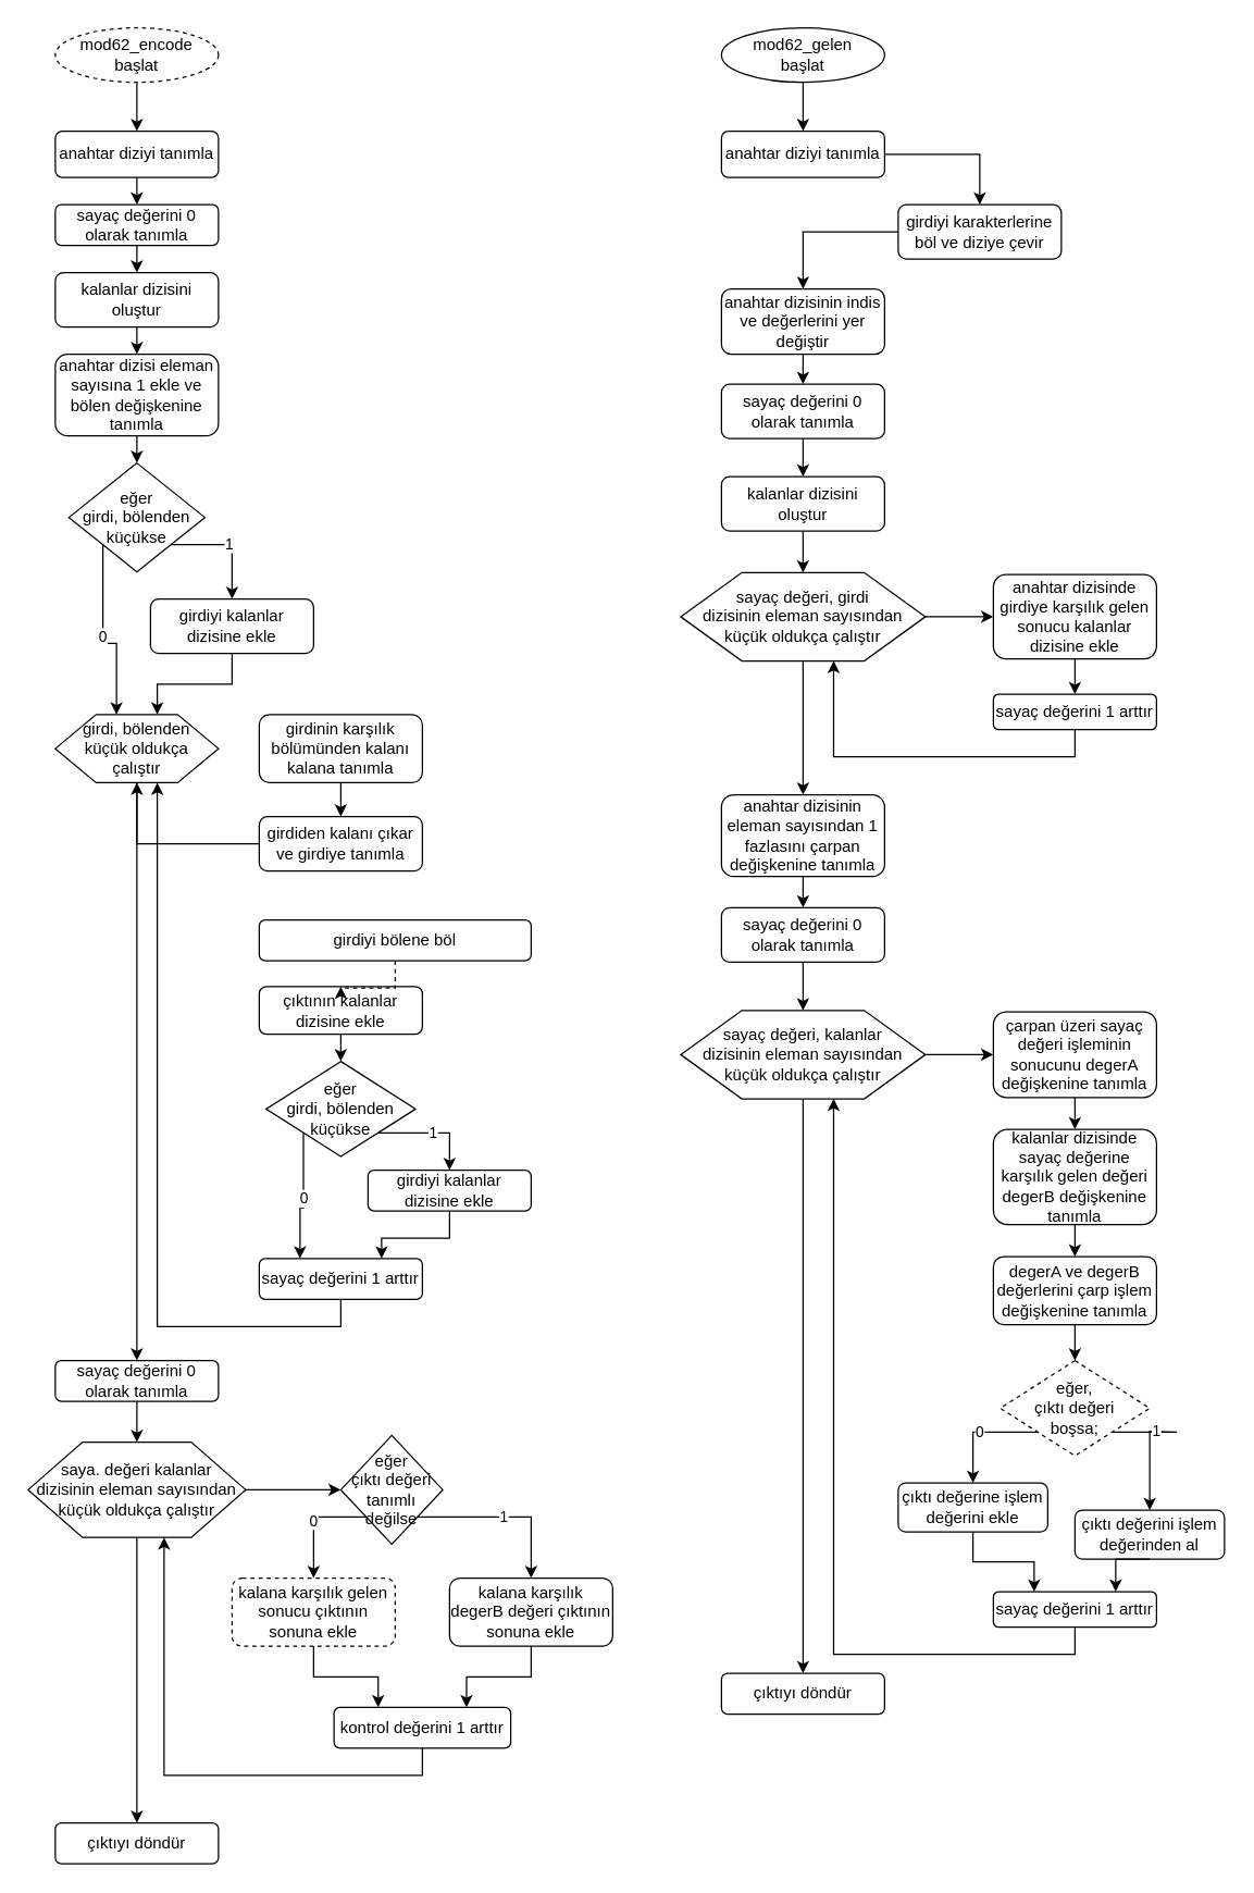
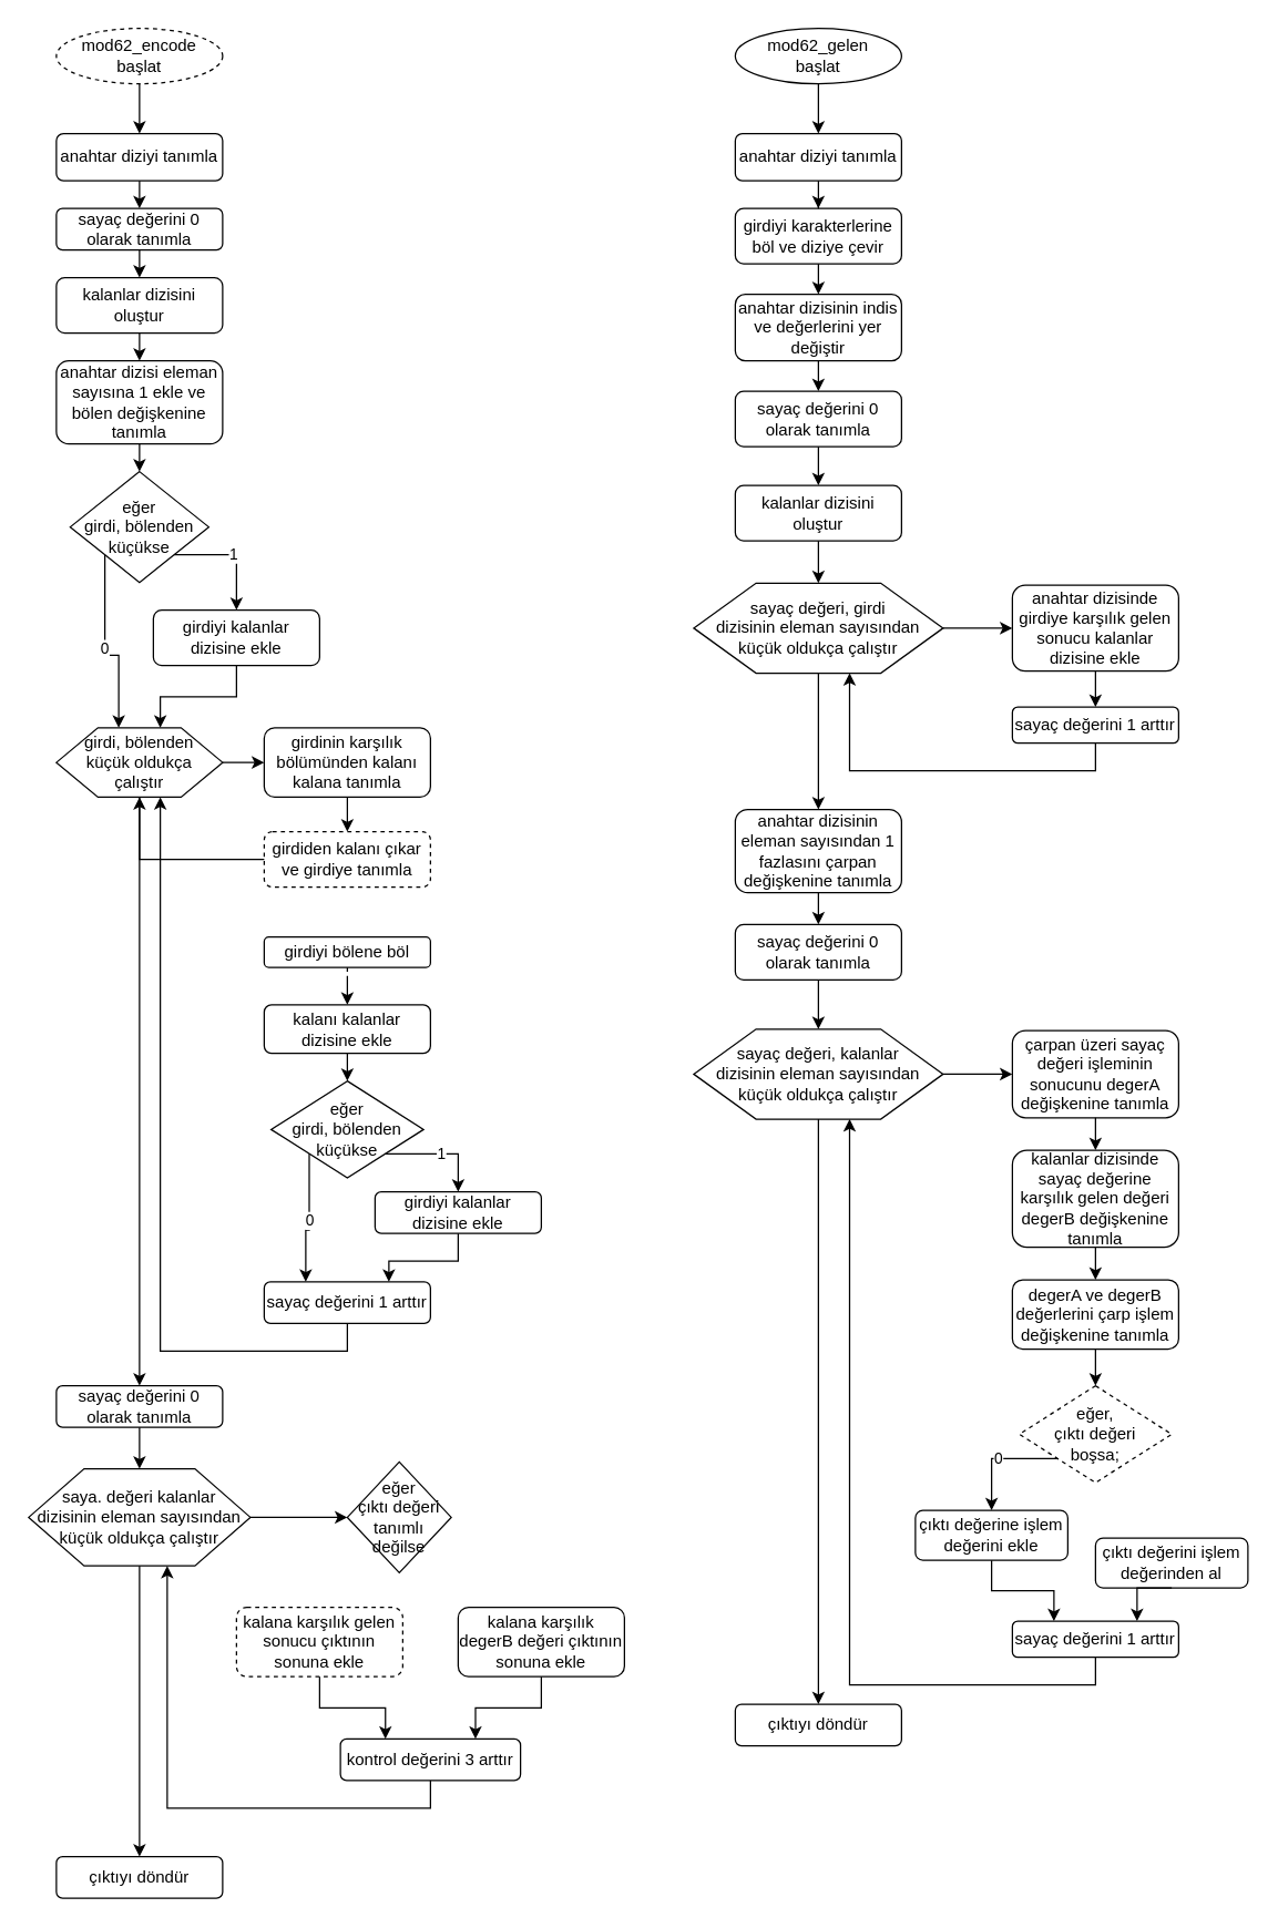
- <mxCell id="11" value="girdiyi karakterlerine böl ve diziye çevir" style="rounded=1;whiteSpace=wrap;html=1;strokeColor=#000000;fillColor=none;gradientColor=none;align=center;" vertex="1" parent="1"><mxGeometry x="660" y="150" width="120" height="40" as="geometry" /></mxCell>
+ <mxCell id="11" value="girdiyi karakterlerine böl ve diziye çevir" style="rounded=1;whiteSpace=wrap;html=1;strokeColor=#000000;fillColor=none;gradientColor=none;align=center;" vertex="1" parent="1"><mxGeometry x="530" y="150" width="120" height="40" as="geometry" /></mxCell>
+ <mxCell id="41" style="edgeStyle=orthogonalEdgeStyle;rounded=0;html=1;exitX=1;exitY=0.5;entryX=0;entryY=0.5;startArrow=none;startFill=0;endArrow=classic;endFill=1;jettySize=auto;orthogonalLoop=1;" parent="1" source="43" target="51" edge="1"><mxGeometry relative="1" as="geometry" /></mxCell>
- <mxCell id="59" value="girdiden kalanı çıkar ve girdiye tanımla" style="rounded=1;whiteSpace=wrap;html=1;strokeColor=#000000;fillColor=none;gradientColor=none;align=center;" parent="1" vertex="1"><mxGeometry x="190" y="600" width="120" height="40" as="geometry" /></mxCell>
+ <mxCell id="59" value="girdiden kalanı çıkar ve girdiye tanımla" style="rounded=1;whiteSpace=wrap;html=1;strokeColor=#000000;fillColor=none;gradientColor=none;align=center;dashed=1;" parent="1" vertex="1"><mxGeometry x="190" y="600" width="120" height="40" as="geometry" /></mxCell>
- <mxCell id="63" value="girdiyi bölene böl" style="rounded=1;whiteSpace=wrap;html=1;strokeColor=#000000;fillColor=none;gradientColor=none;align=center;" parent="1" vertex="1"><mxGeometry x="190" y="676" width="200" height="30" as="geometry" /></mxCell>
+ <mxCell id="63" value="girdiyi bölene böl" style="rounded=1;whiteSpace=wrap;html=1;strokeColor=#000000;fillColor=none;gradientColor=none;align=center;" parent="1" vertex="1"><mxGeometry x="190" y="676" width="120" height="22" as="geometry" /></mxCell>
- <mxCell id="65" value="çıktının kalanlar dizisine ekle" style="rounded=1;whiteSpace=wrap;html=1;strokeColor=#000000;fillColor=none;gradientColor=none;align=center;" parent="1" vertex="1"><mxGeometry x="190" y="725" width="120" height="35" as="geometry" /></mxCell>
+ <mxCell id="65" value="kalanı kalanlar dizisine ekle" style="rounded=1;whiteSpace=wrap;html=1;strokeColor=#000000;fillColor=none;gradientColor=none;align=center;" parent="1" vertex="1"><mxGeometry x="190" y="725" width="120" height="35" as="geometry" /></mxCell>
- <mxCell id="69" value="1" style="edgeStyle=orthogonalEdgeStyle;rounded=0;orthogonalLoop=1;jettySize=auto;html=1;exitX=1;exitY=1;exitDx=0;exitDy=0;entryX=0.5;entryY=0;entryDx=0;entryDy=0;" edge="1" parent="1" source="71" target="27"><mxGeometry relative="1" as="geometry"><Array as="points"><mxPoint x="865" y="1052" /><mxPoint x="895" y="1052" /></Array></mxGeometry></mxCell>
- <mxCell id="81" value="1" style="edgeStyle=orthogonalEdgeStyle;rounded=0;html=1;exitX=1;exitY=1;entryX=0.5;entryY=0;startArrow=none;startFill=0;endArrow=classic;endFill=1;jettySize=auto;orthogonalLoop=1;" parent="1" source="83" target="85" edge="1"><mxGeometry relative="1" as="geometry"><Array as="points"><mxPoint x="390" y="1115" /></Array></mxGeometry></mxCell>
- <mxCell id="82" value="0" style="edgeStyle=orthogonalEdgeStyle;rounded=0;html=1;exitX=0;exitY=1;entryX=0.5;entryY=0;startArrow=none;startFill=0;endArrow=classic;endFill=1;jettySize=auto;orthogonalLoop=1;" parent="1" source="83" target="87" edge="1"><mxGeometry relative="1" as="geometry"><Array as="points"><mxPoint x="230" y="1115" /></Array></mxGeometry></mxCell>
- <mxCell id="89" value="kontrol değerini 1 arttır" style="rounded=1;whiteSpace=wrap;html=1;strokeColor=#000000;fillColor=none;gradientColor=none;align=center;" parent="1" vertex="1"><mxGeometry x="245" y="1255" width="130" height="30" as="geometry" /></mxCell>
+ <mxCell id="89" value="kontrol değerini 3 arttır" style="rounded=1;whiteSpace=wrap;html=1;strokeColor=#000000;fillColor=none;gradientColor=none;align=center;" parent="1" vertex="1"><mxGeometry x="245" y="1255" width="130" height="30" as="geometry" /></mxCell>
